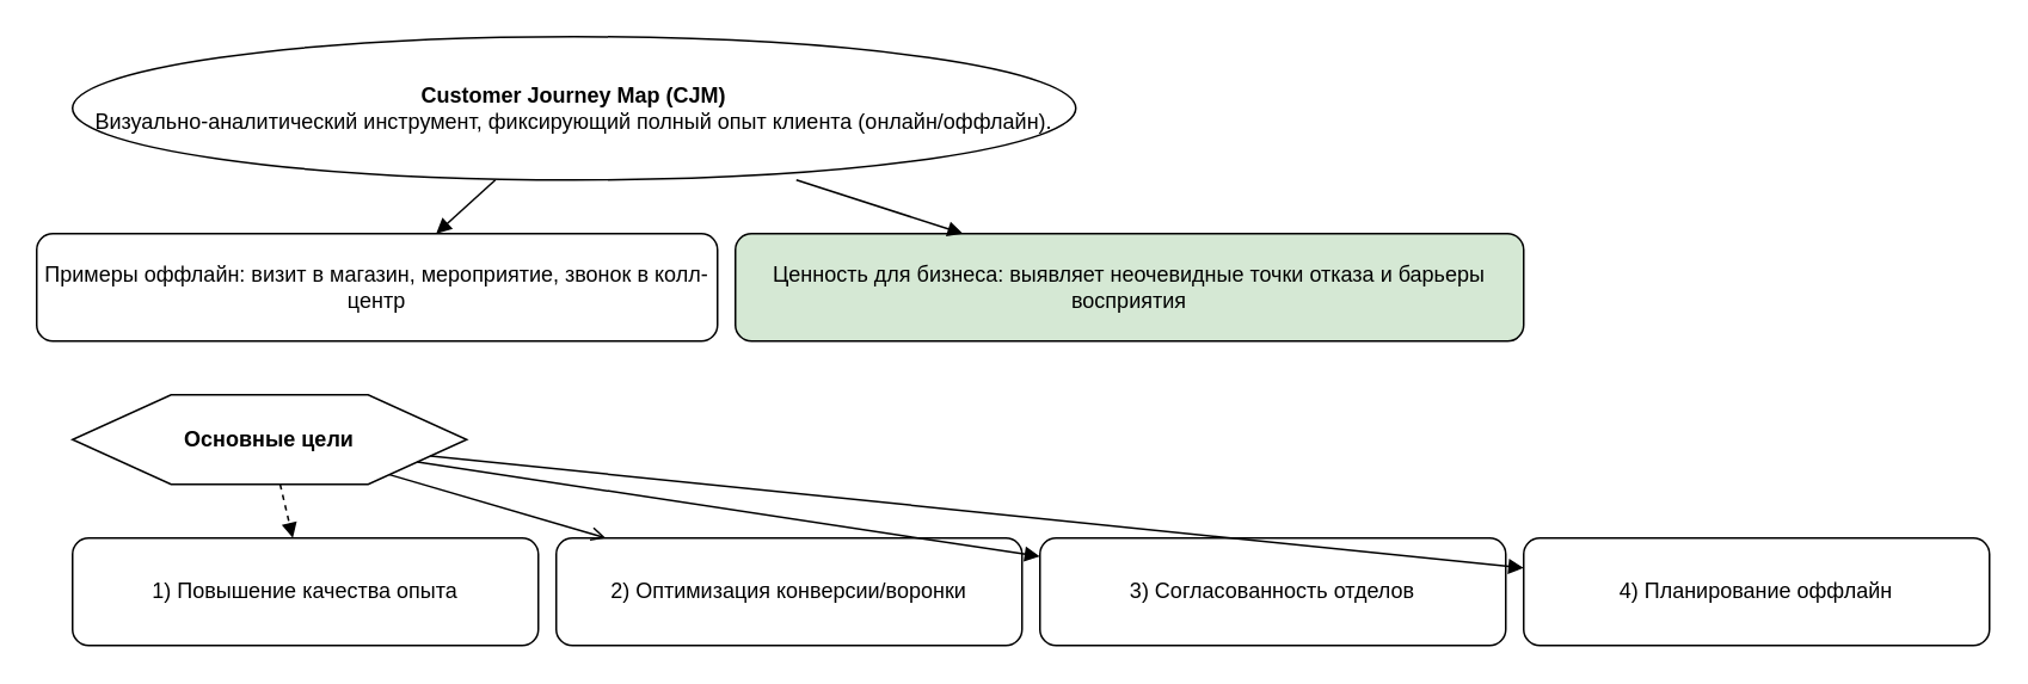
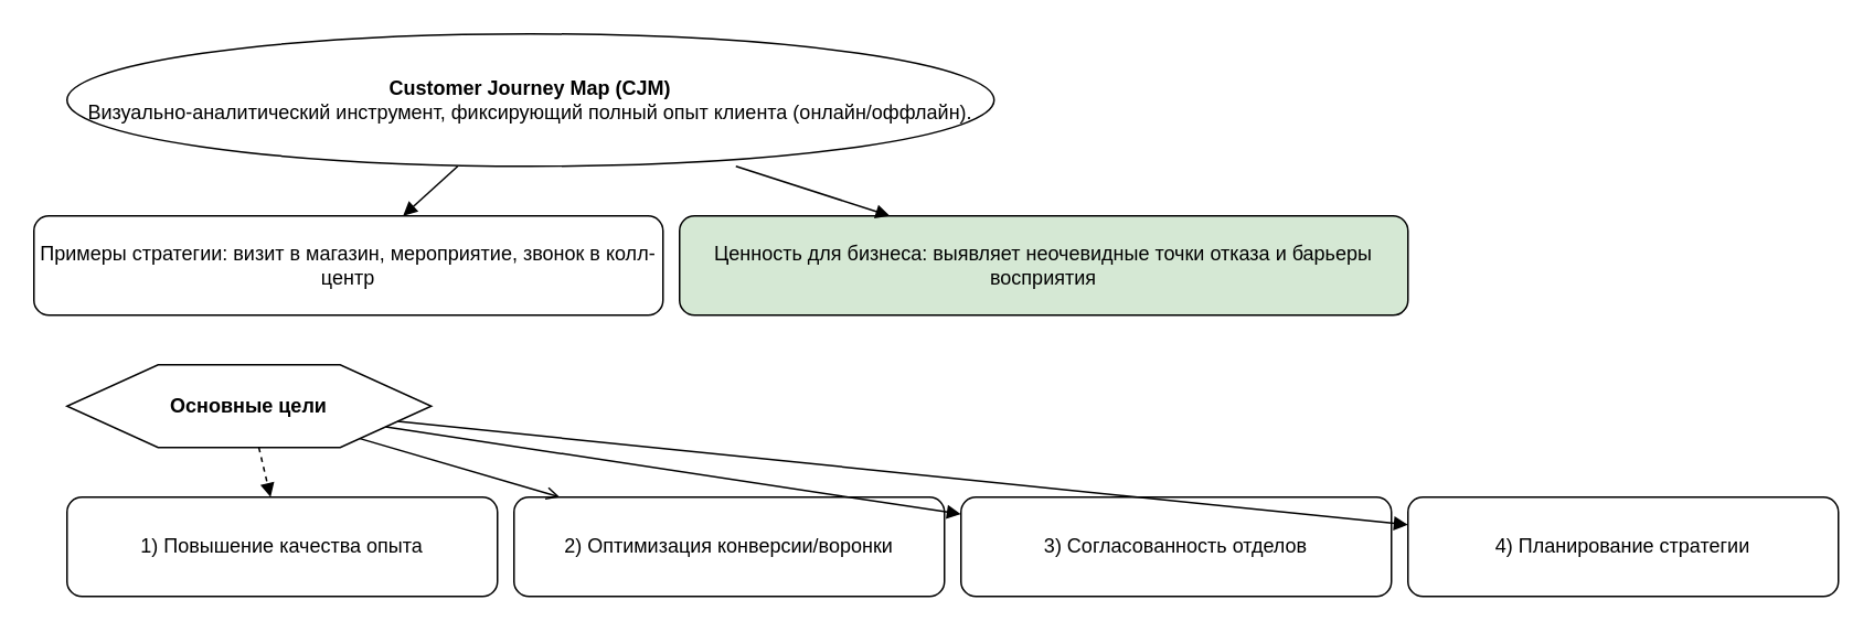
- <mxCell id="3" value="Примеры оффлайн: визит в магазин, мероприятие, звонок в колл-центр" style="rounded=1;whiteSpace=wrap;html=1;" vertex="1" parent="1"><mxGeometry x="20" y="130" width="380" height="60" as="geometry" /></mxCell>
+ <mxCell id="3" value="Примеры стратегии: визит в магазин, мероприятие, звонок в колл-центр" style="rounded=1;whiteSpace=wrap;html=1;" vertex="1" parent="1"><mxGeometry x="20" y="130" width="380" height="60" as="geometry" /></mxCell>
- <mxCell id="11" value="4) Планирование оффлайн" style="rounded=1;whiteSpace=wrap;html=1;" vertex="1" parent="1"><mxGeometry x="850" y="300" width="260" height="60" as="geometry" /></mxCell>
+ <mxCell id="11" value="4) Планирование стратегии" style="rounded=1;whiteSpace=wrap;html=1;" vertex="1" parent="1"><mxGeometry x="850" y="300" width="260" height="60" as="geometry" /></mxCell>
